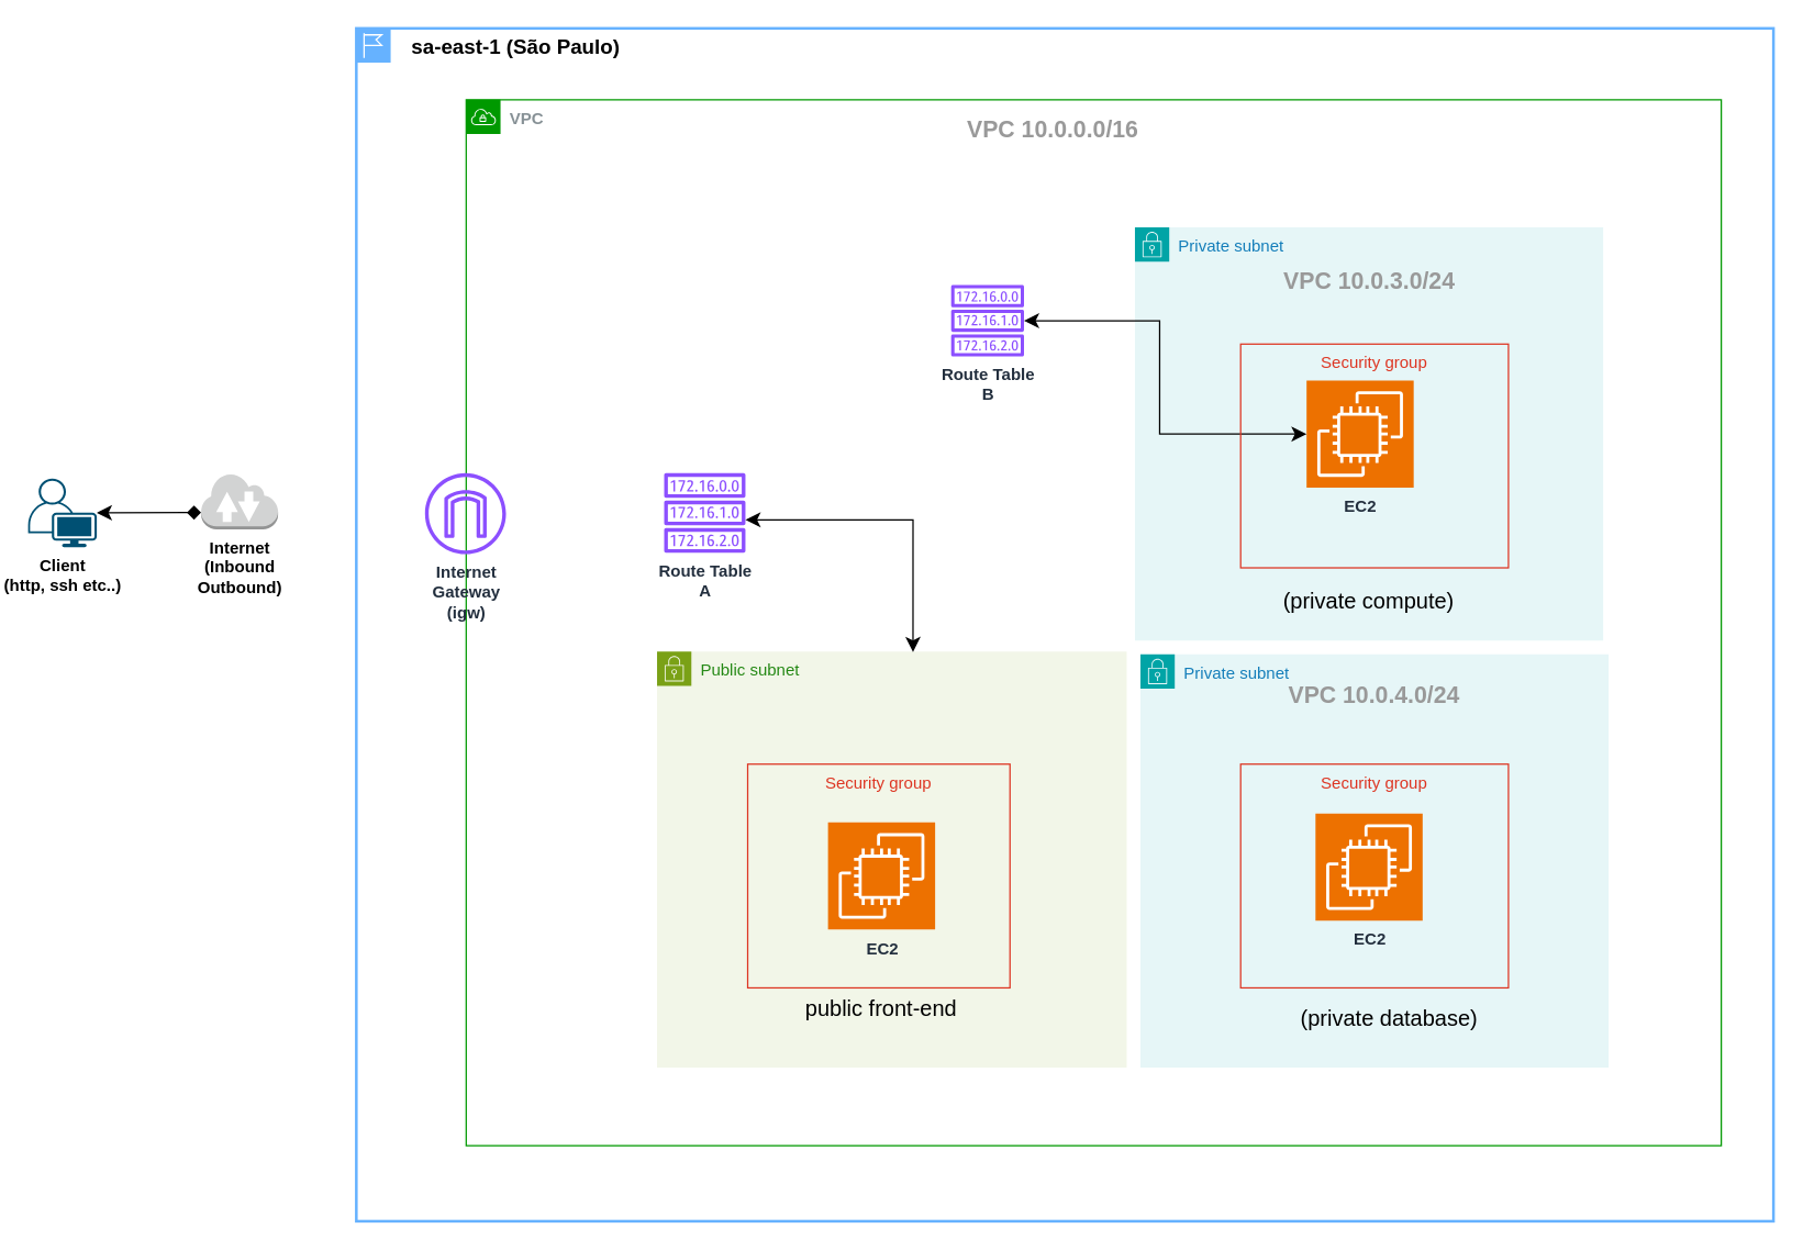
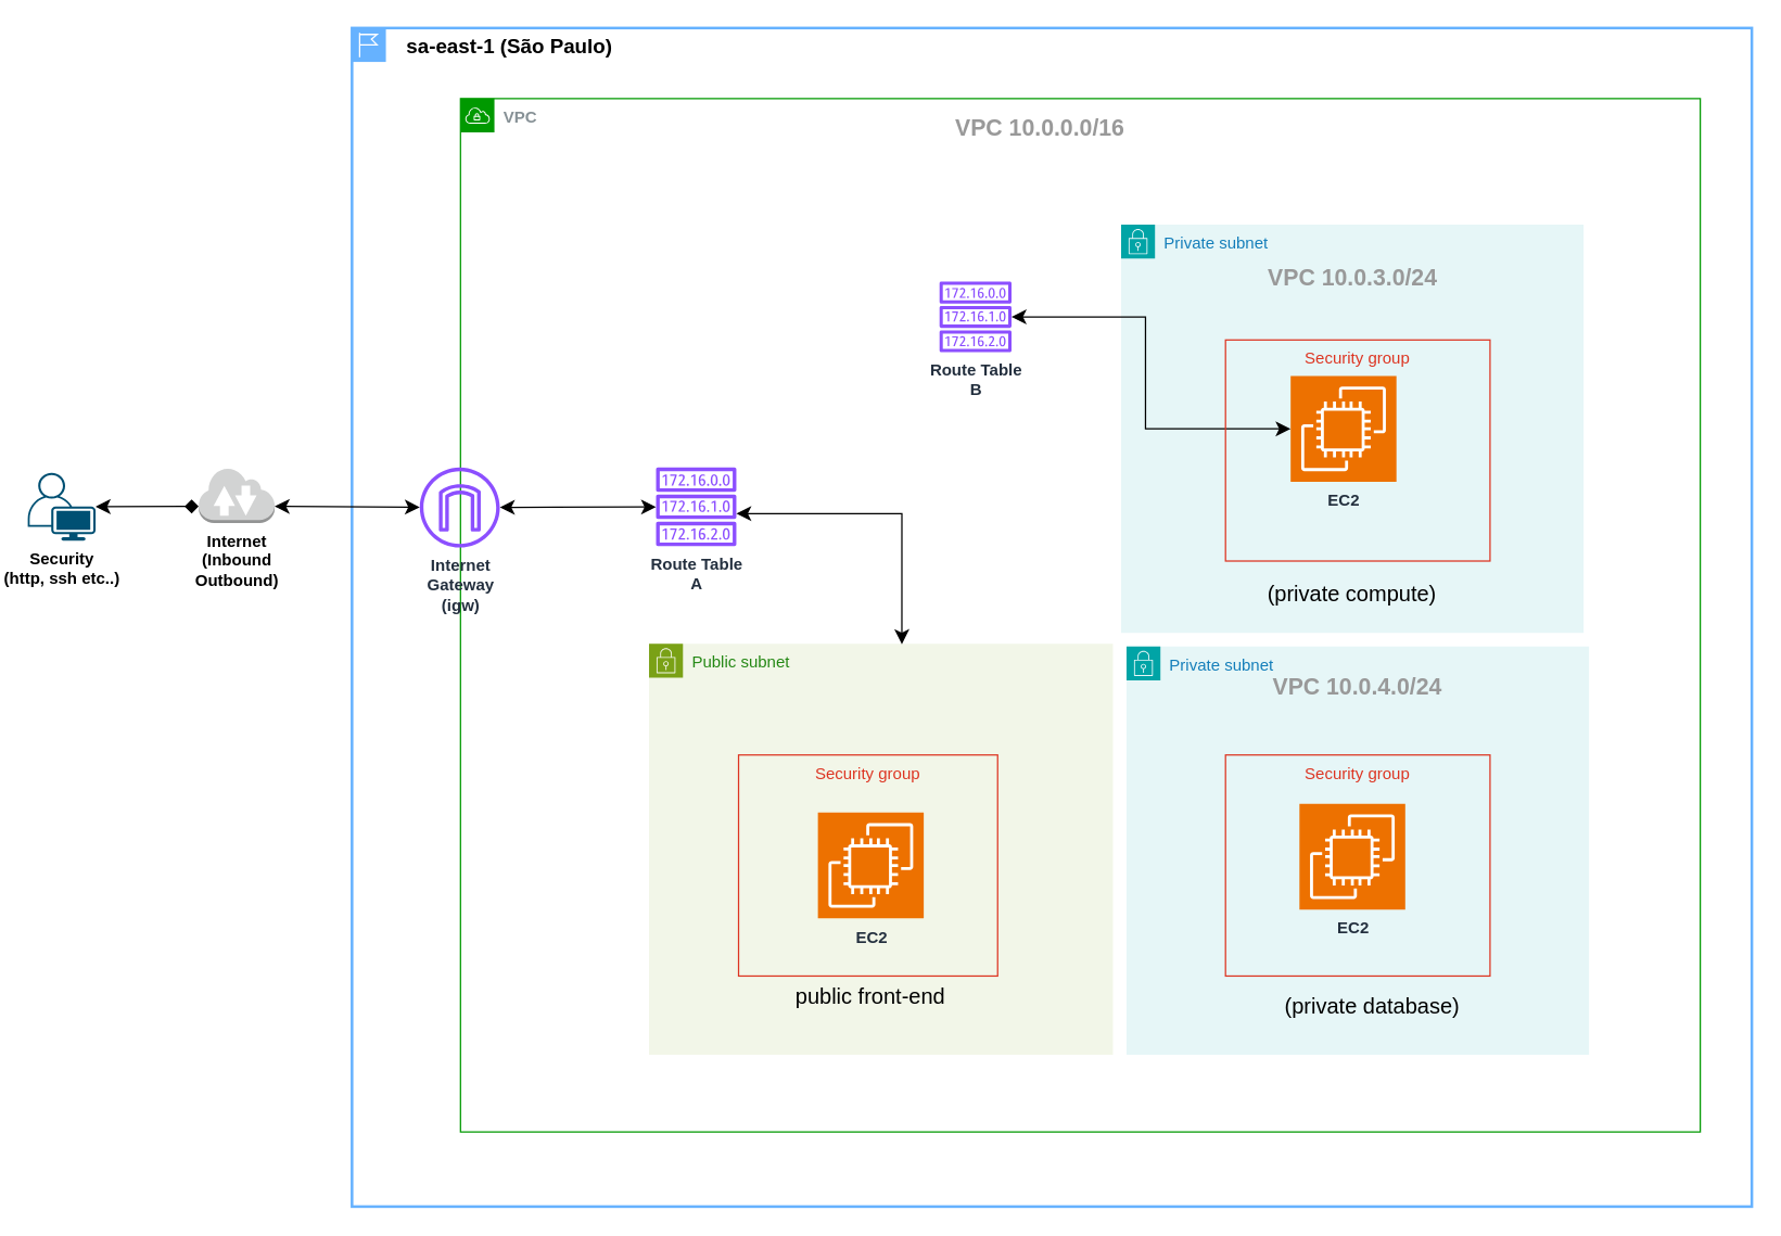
+ <mxCell id="25" style="edgeStyle=none;curved=1;rounded=0;orthogonalLoop=1;jettySize=auto;html=1;entryX=1;entryY=0.7;entryDx=0;entryDy=0;entryPerimeter=0;fontSize=12;startSize=8;endSize=8;startArrow=classic;startFill=1;" edge="1" parent="1" source="8" target="18"><mxGeometry relative="1" as="geometry" /></mxCell>
+ <mxCell id="10" style="edgeStyle=none;curved=1;rounded=0;orthogonalLoop=1;jettySize=auto;html=1;fontSize=12;startSize=8;endSize=8;startArrow=classic;startFill=1;" edge="1" parent="1" source="11" target="8"><mxGeometry relative="1" as="geometry" /></mxCell>
- <mxCell id="19" value="&lt;b&gt;Client&lt;br&gt;(http, ssh etc..)&lt;/b&gt;" style="points=[[0.35,0,0],[0.98,0.51,0],[1,0.71,0],[0.67,1,0],[0,0.795,0],[0,0.65,0]];verticalLabelPosition=bottom;sketch=0;html=1;verticalAlign=top;aspect=fixed;align=center;pointerEvents=1;shape=mxgraph.cisco19.user;fillColor=#005073;strokeColor=none;" vertex="1" parent="1"><mxGeometry x="20" y="348" width="50" height="50" as="geometry" /></mxCell>
+ <mxCell id="19" value="&lt;b&gt;Security&lt;br&gt;(http, ssh etc..)&lt;/b&gt;" style="points=[[0.35,0,0],[0.98,0.51,0],[1,0.71,0],[0.67,1,0],[0,0.795,0],[0,0.65,0]];verticalLabelPosition=bottom;sketch=0;html=1;verticalAlign=top;aspect=fixed;align=center;pointerEvents=1;shape=mxgraph.cisco19.user;fillColor=#005073;strokeColor=none;" vertex="1" parent="1"><mxGeometry x="20" y="348" width="50" height="50" as="geometry" /></mxCell>
